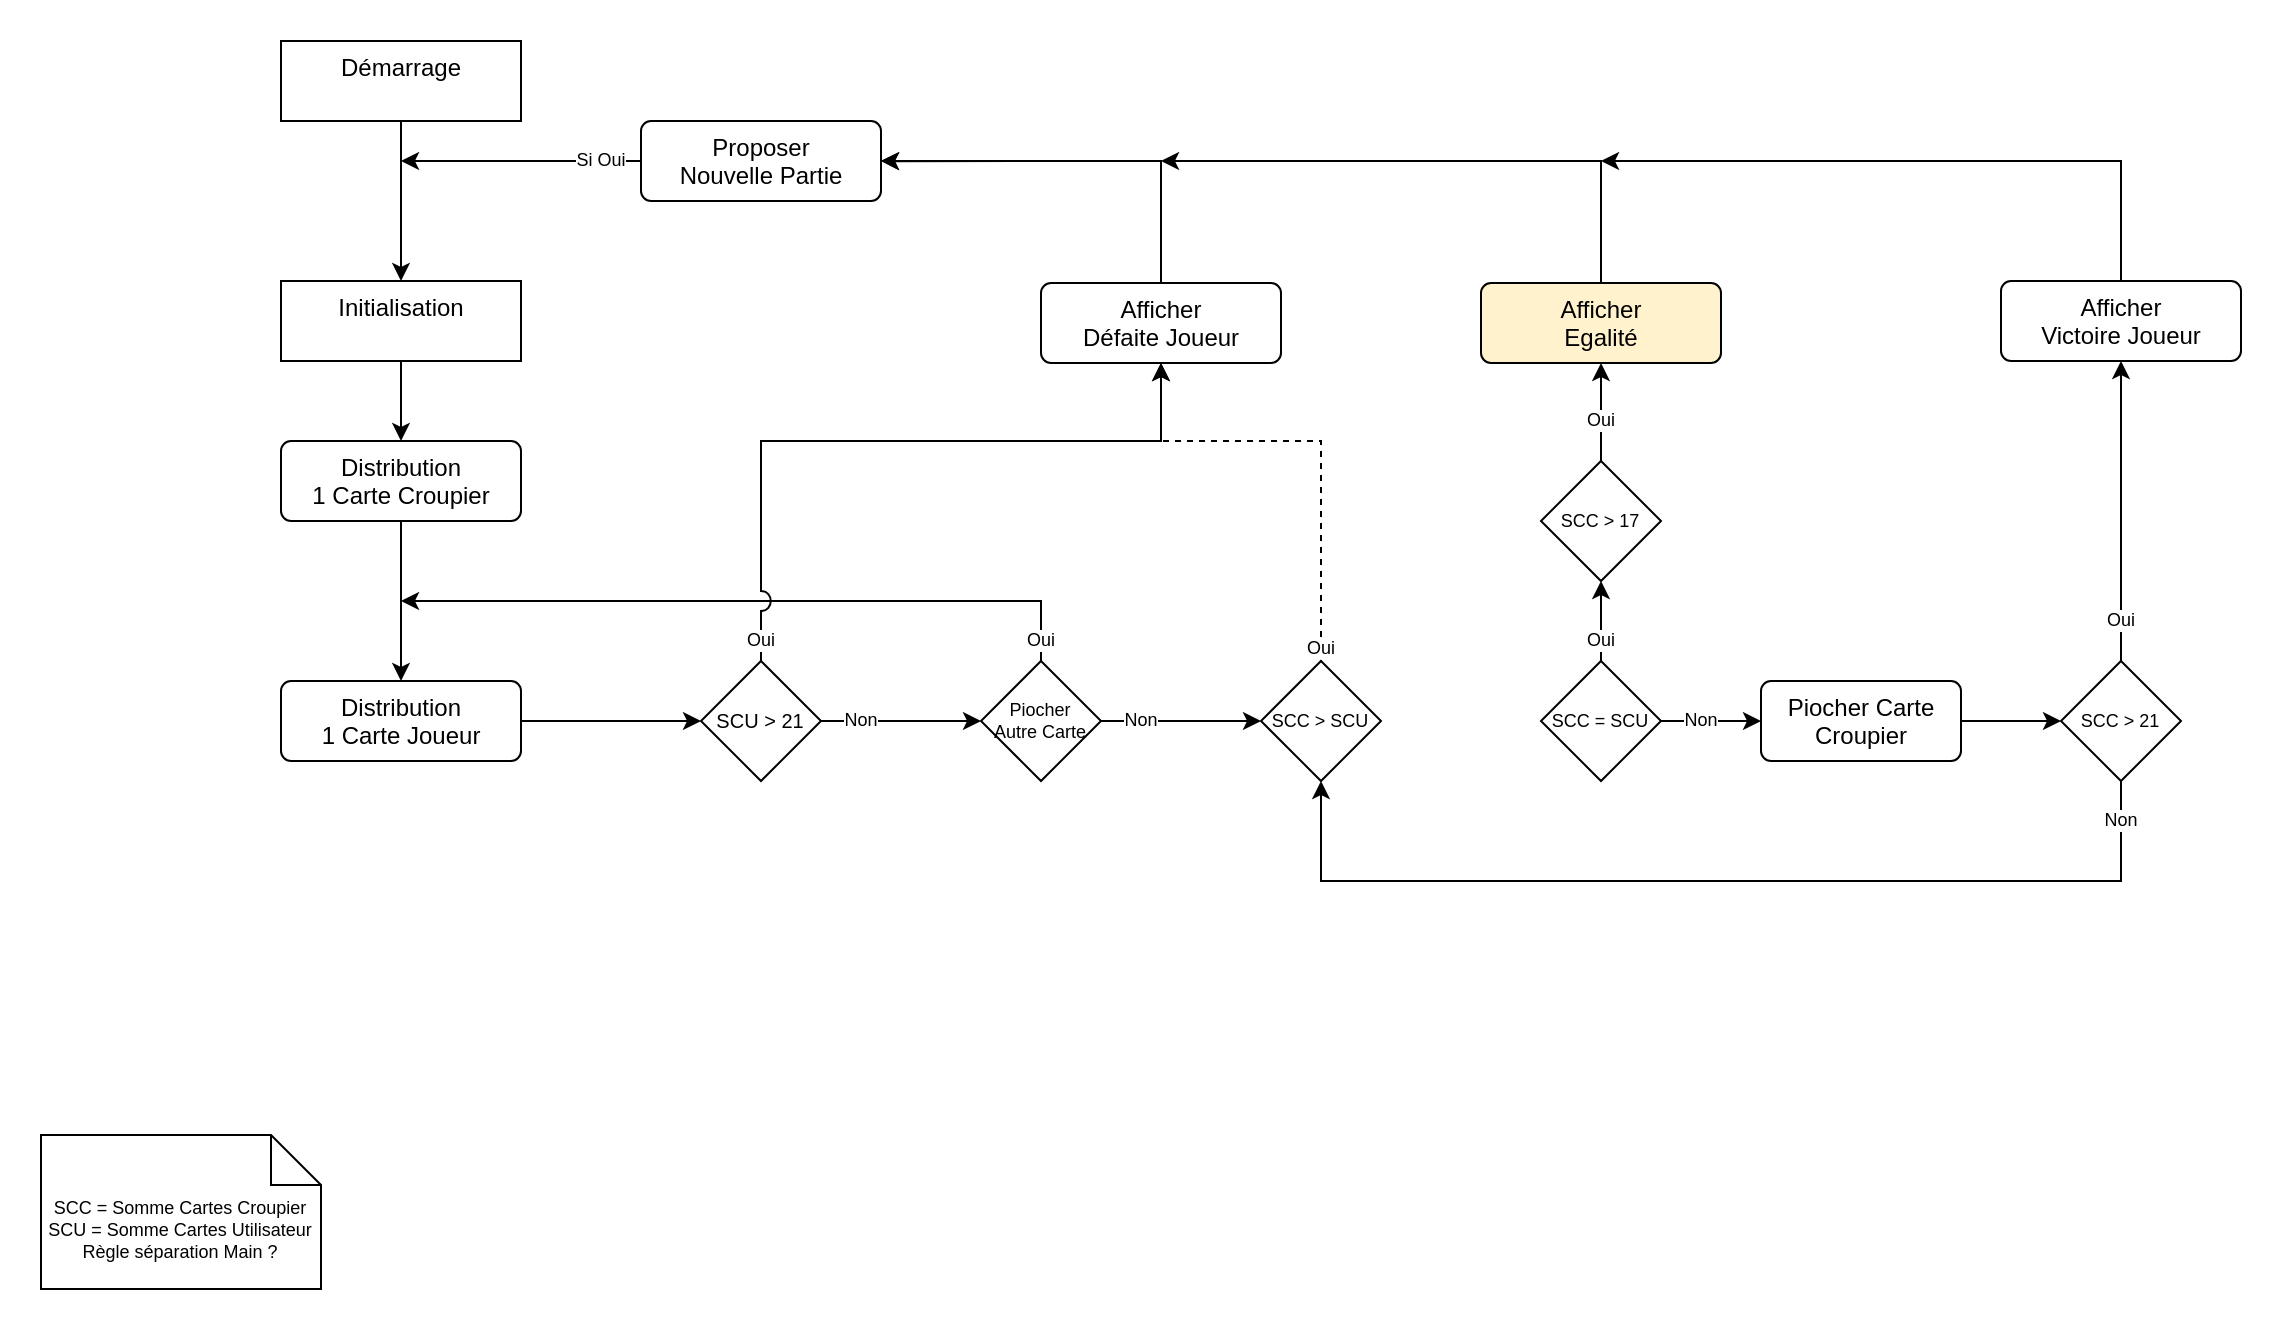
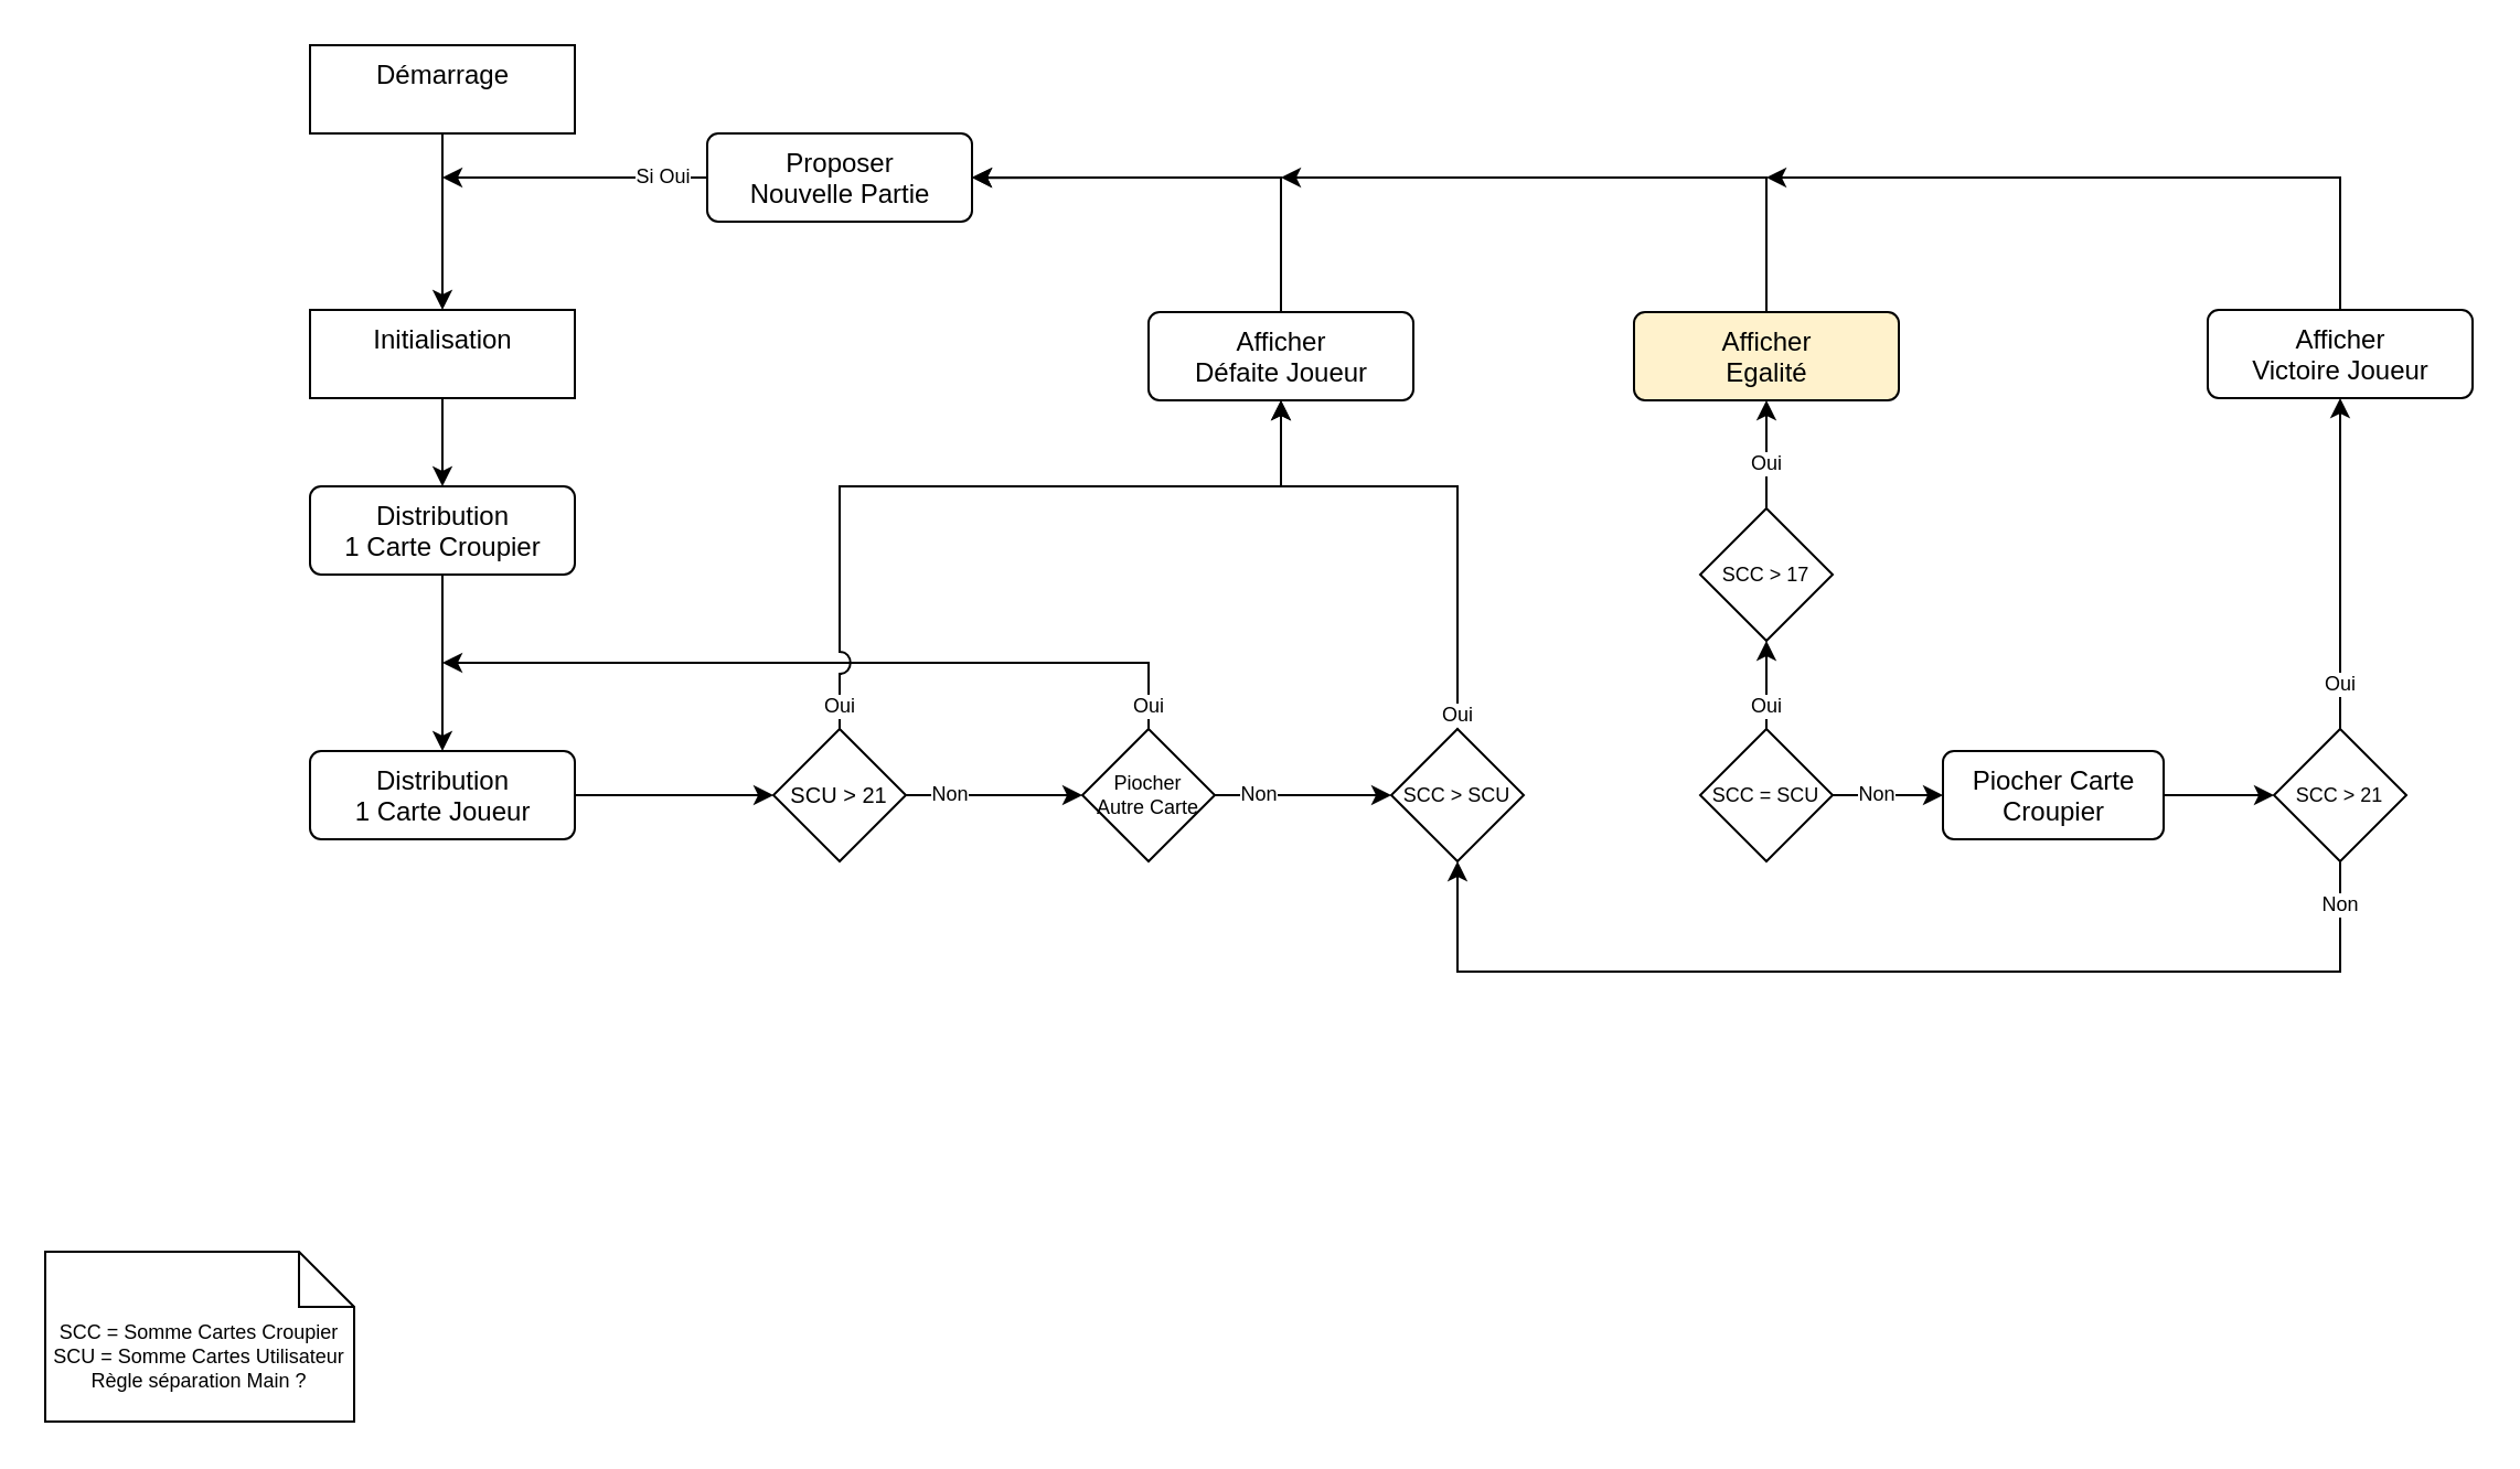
- <mxCell id="20" value="Oui" style="edgeStyle=orthogonalEdgeStyle;rounded=0;jumpStyle=arc;jumpSize=10;orthogonalLoop=1;jettySize=auto;html=1;entryX=0.5;entryY=1;entryDx=0;entryDy=0;fontSize=9;dashed=1;" edge="1" parent="1" source="21" target="17"><mxGeometry x="-0.949" relative="1" as="geometry"><Array as="points"><mxPoint x="660" y="220" /><mxPoint x="580" y="220" /></Array><mxPoint as="offset" /></mxGeometry></mxCell>
+ <mxCell id="20" value="Oui" style="edgeStyle=orthogonalEdgeStyle;rounded=0;jumpStyle=arc;jumpSize=10;orthogonalLoop=1;jettySize=auto;html=1;entryX=0.5;entryY=1;entryDx=0;entryDy=0;fontSize=9;" edge="1" parent="1" source="21" target="17"><mxGeometry x="-0.949" relative="1" as="geometry"><Array as="points"><mxPoint x="660" y="220" /><mxPoint x="580" y="220" /></Array><mxPoint as="offset" /></mxGeometry></mxCell>
